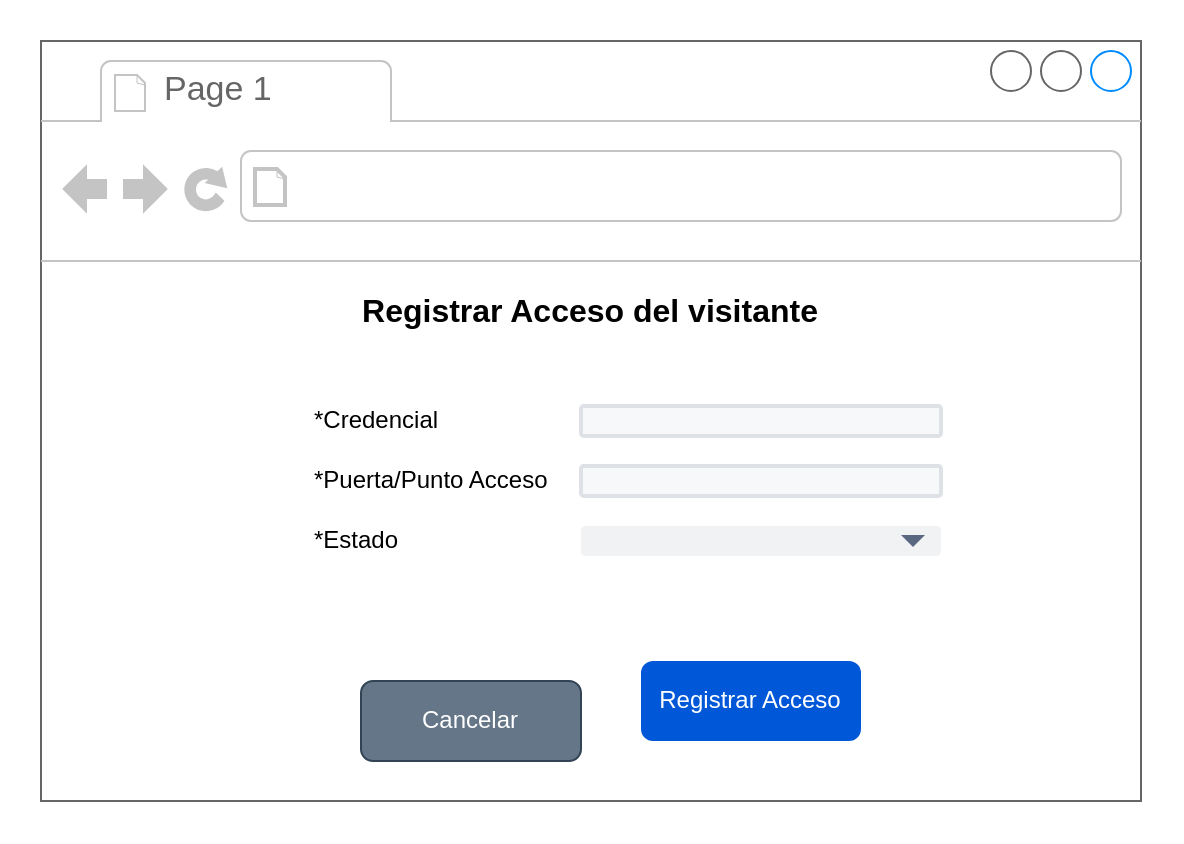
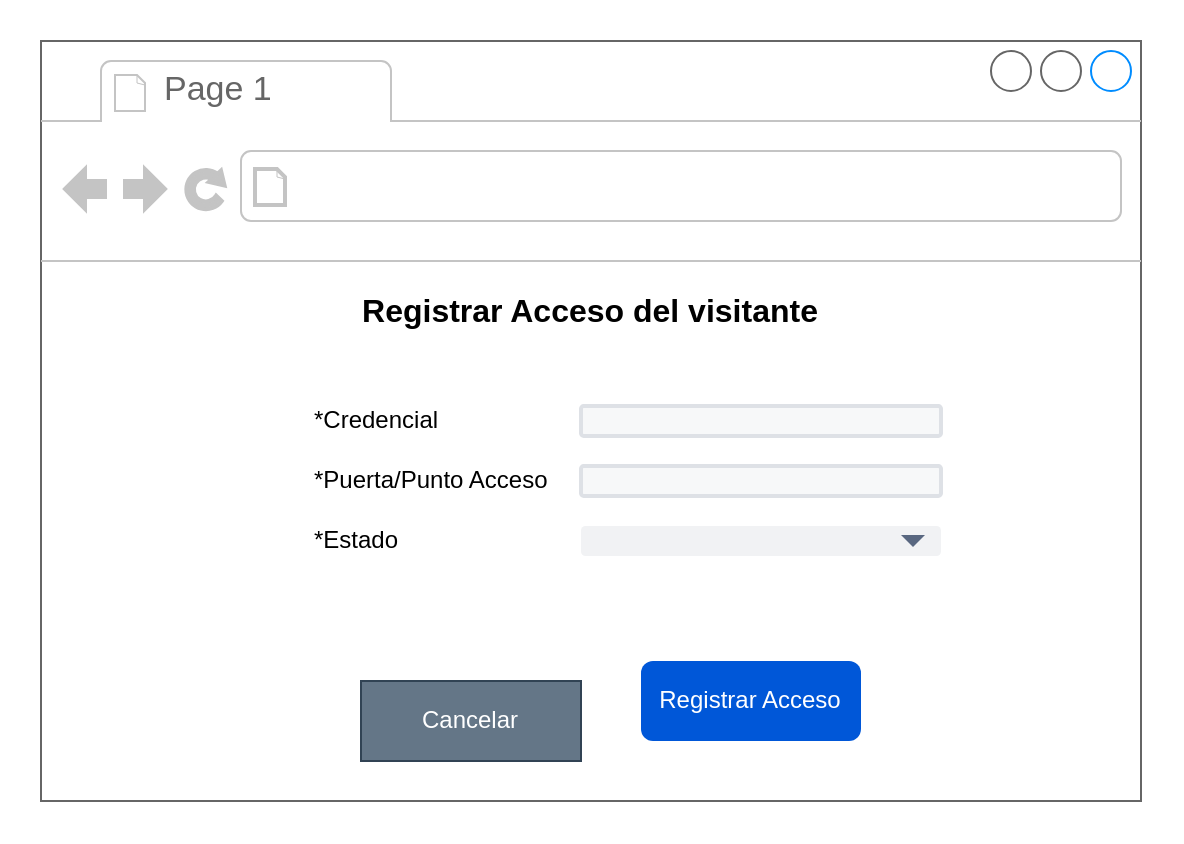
- <mxCell id="13" value="Cancelar" style="rounded=1;fillColor=#647687;strokeColor=#314354;html=1;whiteSpace=wrap;align=center;verticalAlign=middle;fontStyle=0;fontSize=12;sketch=0;fontColor=#ffffff;" vertex="1" parent="2"><mxGeometry x="160" y="320" width="110" height="40" as="geometry" /></mxCell>
+ <mxCell id="13" value="Cancelar" style="fillColor=#647687;strokeColor=#314354;html=1;whiteSpace=wrap;align=center;verticalAlign=middle;fontStyle=0;fontSize=12;sketch=0;fontColor=#ffffff;rounded=0;" vertex="1" parent="2"><mxGeometry x="160" y="320" width="110" height="40" as="geometry" /></mxCell>
